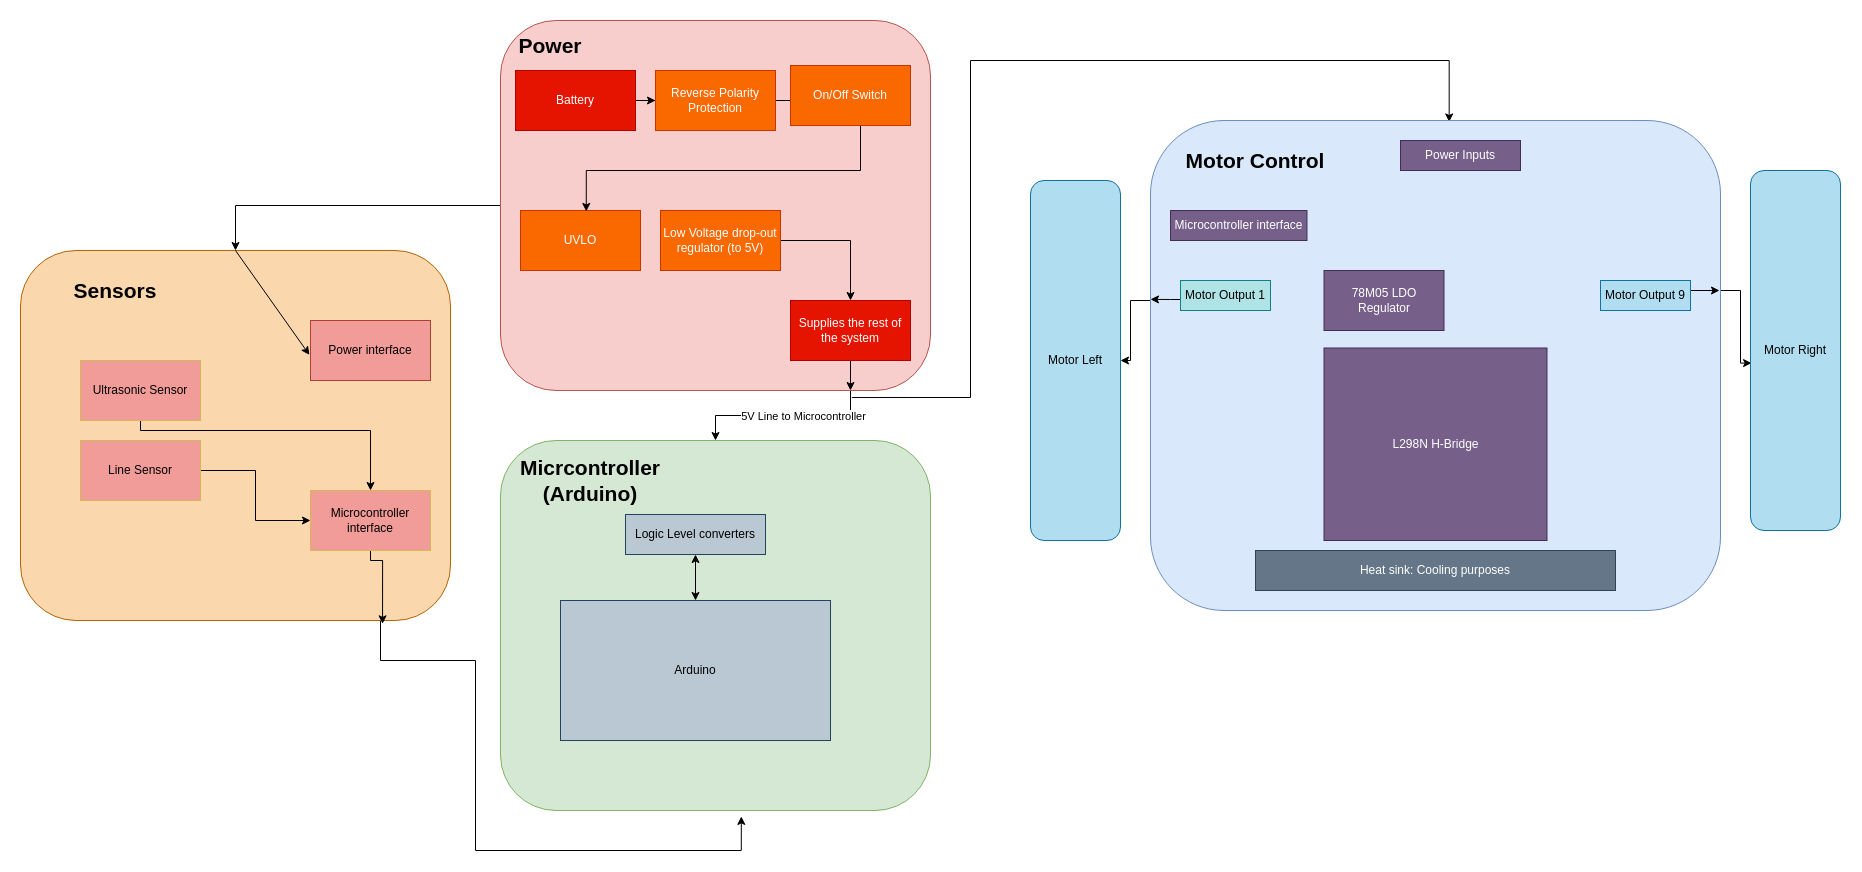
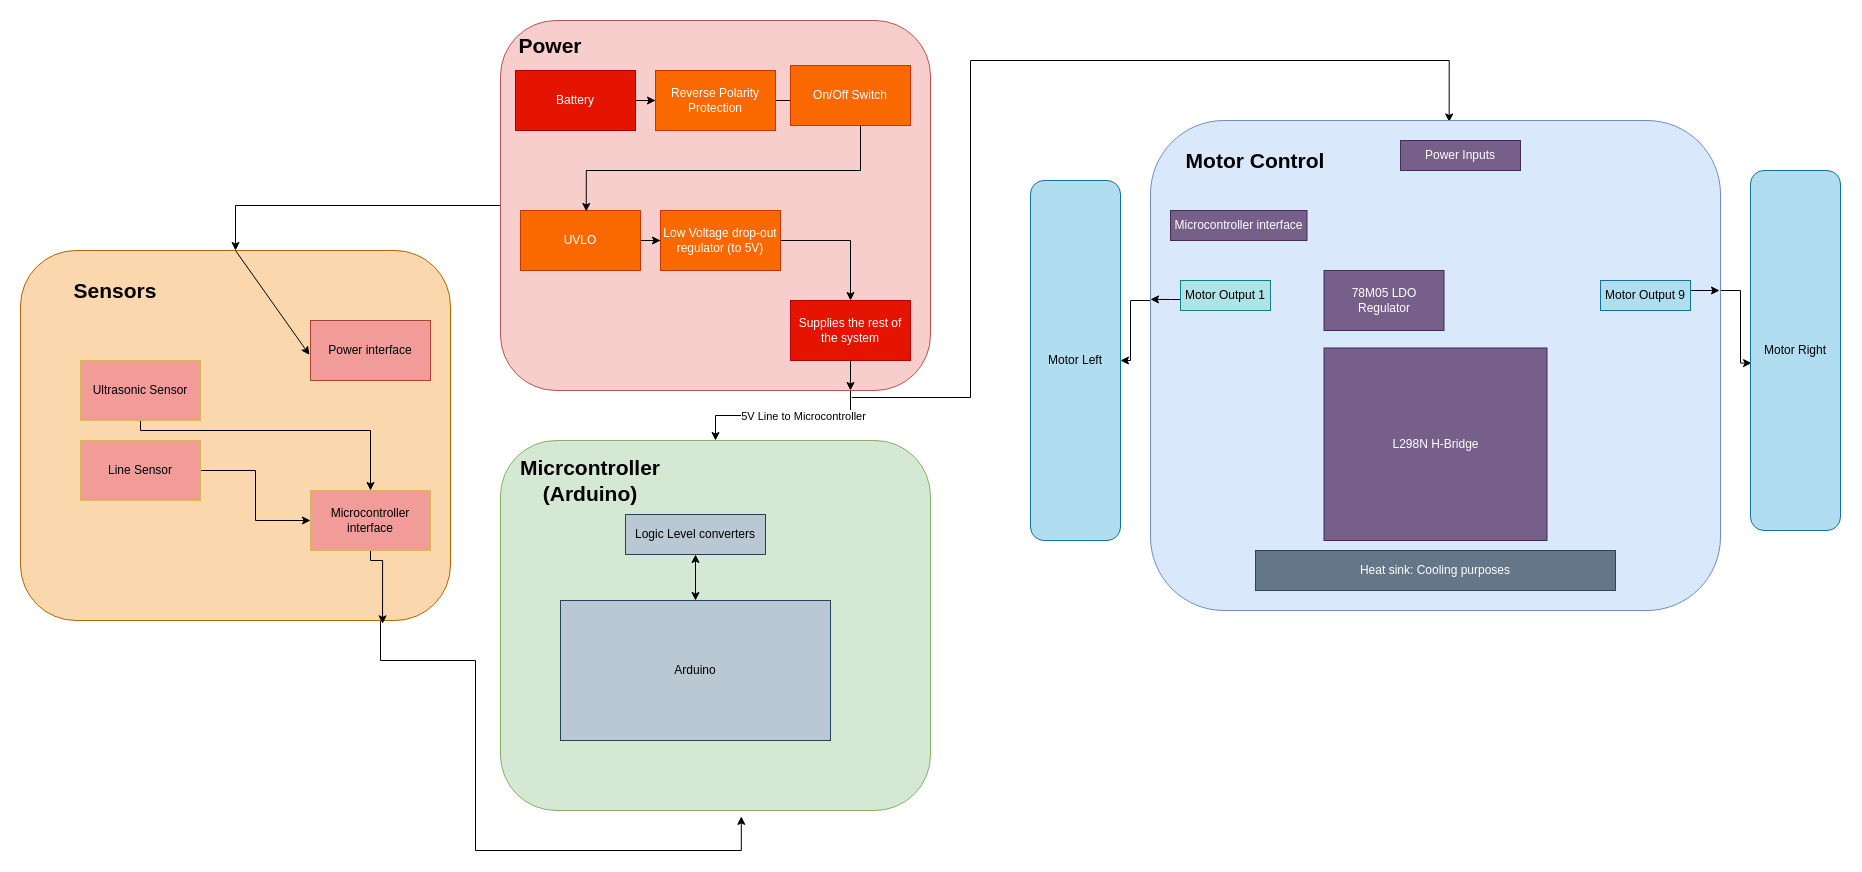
+ <mxCell id="16" style="edgeStyle=orthogonalEdgeStyle;rounded=0;orthogonalLoop=1;jettySize=auto;html=1;" edge="1" parent="1" source="17" target="19"><mxGeometry relative="1" as="geometry" /></mxCell>
